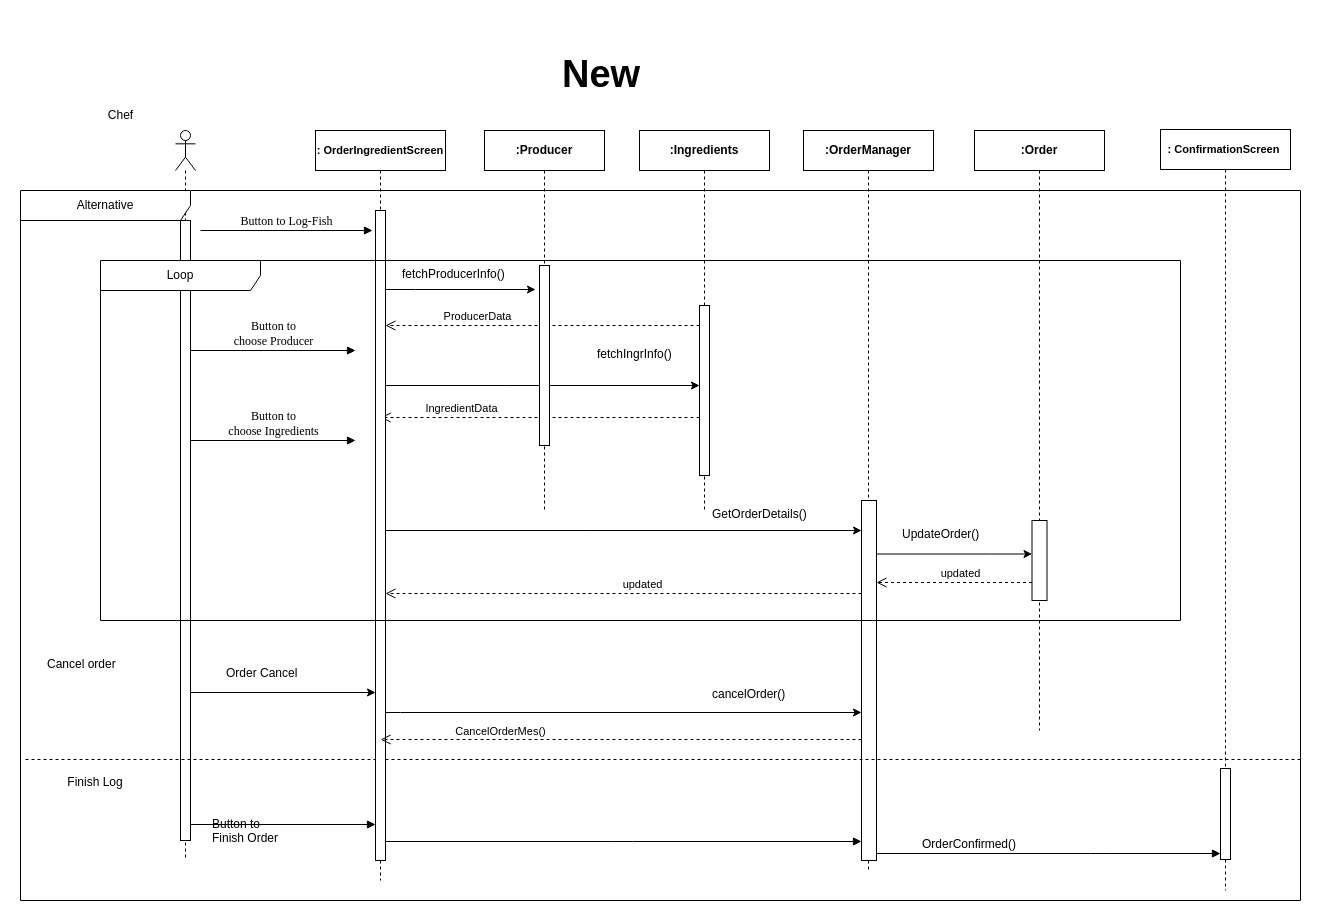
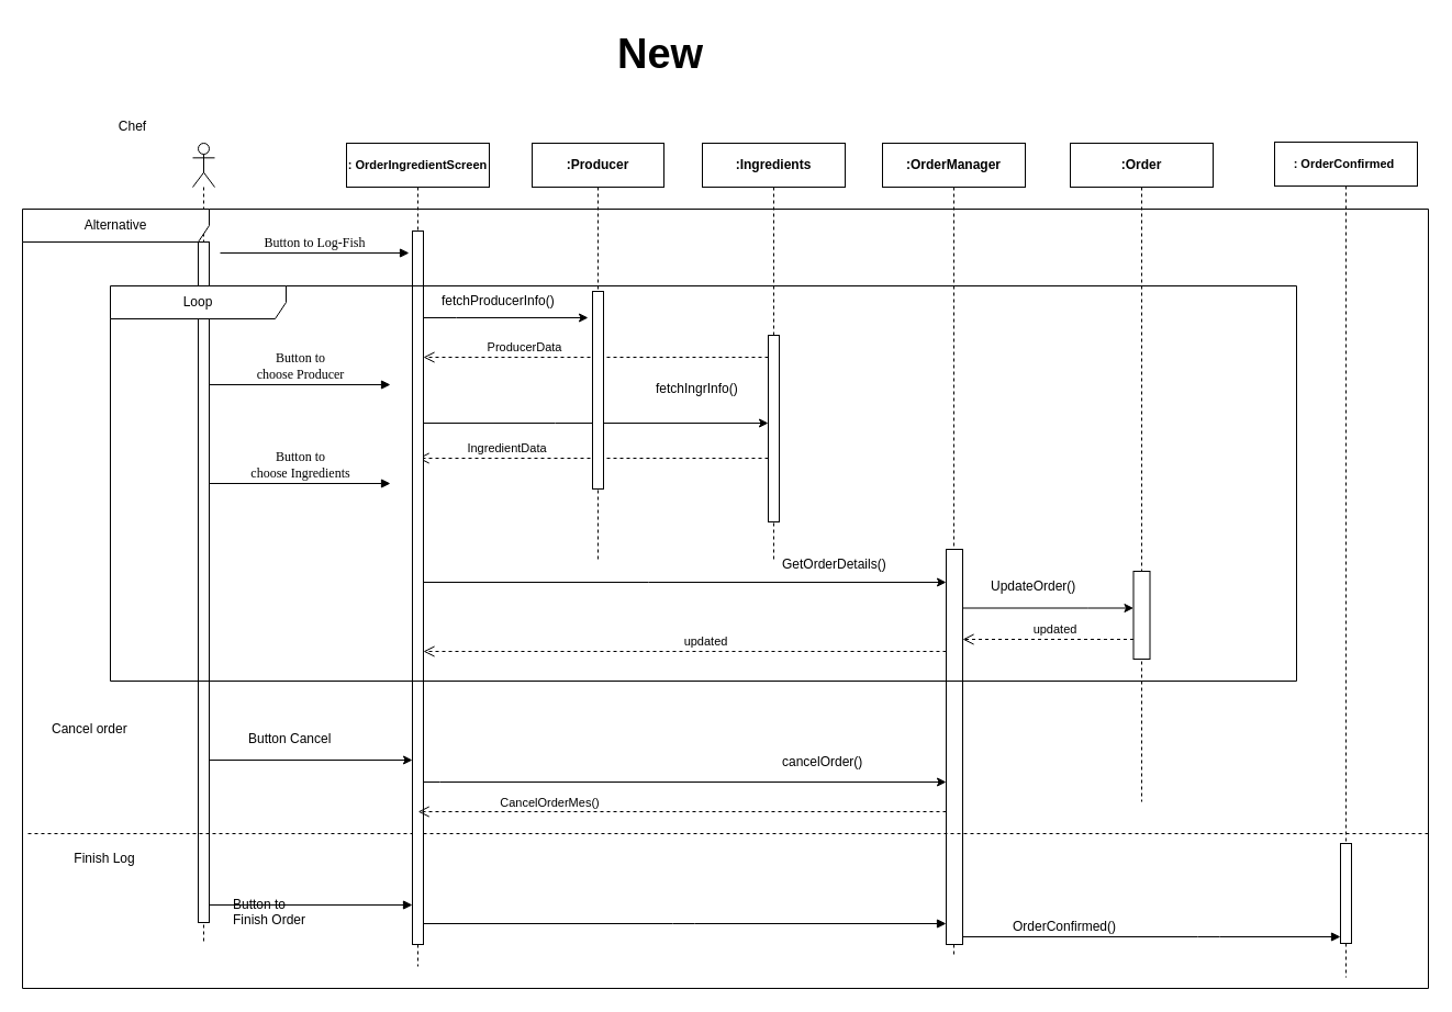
- <mxCell id="6" value="&lt;b&gt;&lt;font style=&quot;font-size: 38px;&quot;&gt;New&lt;/font&gt;&lt;/b&gt;" style="text;whiteSpace=wrap;html=1;" parent="1" vertex="1"><mxGeometry x="560" y="45" width="100" height="60" as="geometry" /></mxCell>
+ <mxCell id="6" value="&lt;b&gt;&lt;font style=&quot;font-size: 38px;&quot;&gt;New&lt;/font&gt;&lt;/b&gt;" style="text;whiteSpace=wrap;html=1;" parent="1" vertex="1"><mxGeometry x="560" y="20" width="100" height="60" as="geometry" /></mxCell>
- <mxCell id="29" value="&lt;b&gt;&lt;font style=&quot;font-size: 11px;&quot;&gt;: ConfirmationScreen&amp;nbsp; &lt;br&gt;&lt;/font&gt;&lt;/b&gt;" style="shape=umlLifeline;perimeter=lifelinePerimeter;whiteSpace=wrap;html=1;container=1;dropTarget=0;collapsible=0;recursiveResize=0;outlineConnect=0;portConstraint=eastwest;newEdgeStyle={&quot;curved&quot;:0,&quot;rounded&quot;:0};" parent="1" vertex="1"><mxGeometry x="1160" y="129" width="130" height="761" as="geometry" /></mxCell>
+ <mxCell id="29" value="&lt;b&gt;&lt;font style=&quot;font-size: 11px;&quot;&gt;: OrderConfirmed&amp;nbsp; &lt;br&gt;&lt;/font&gt;&lt;/b&gt;" style="shape=umlLifeline;perimeter=lifelinePerimeter;whiteSpace=wrap;html=1;container=1;dropTarget=0;collapsible=0;recursiveResize=0;outlineConnect=0;portConstraint=eastwest;newEdgeStyle={&quot;curved&quot;:0,&quot;rounded&quot;:0};" parent="1" vertex="1"><mxGeometry x="1160" y="129" width="130" height="761" as="geometry" /></mxCell>
- <mxCell id="22" value="Order Cancel " style="text;whiteSpace=wrap;html=1;" parent="19" vertex="1"><mxGeometry x="204" y="469.16" width="120" height="25" as="geometry" /></mxCell>
+ <mxCell id="22" value="Button Cancel " style="text;whiteSpace=wrap;html=1;" parent="19" vertex="1"><mxGeometry x="204" y="469.16" width="120" height="25" as="geometry" /></mxCell>
